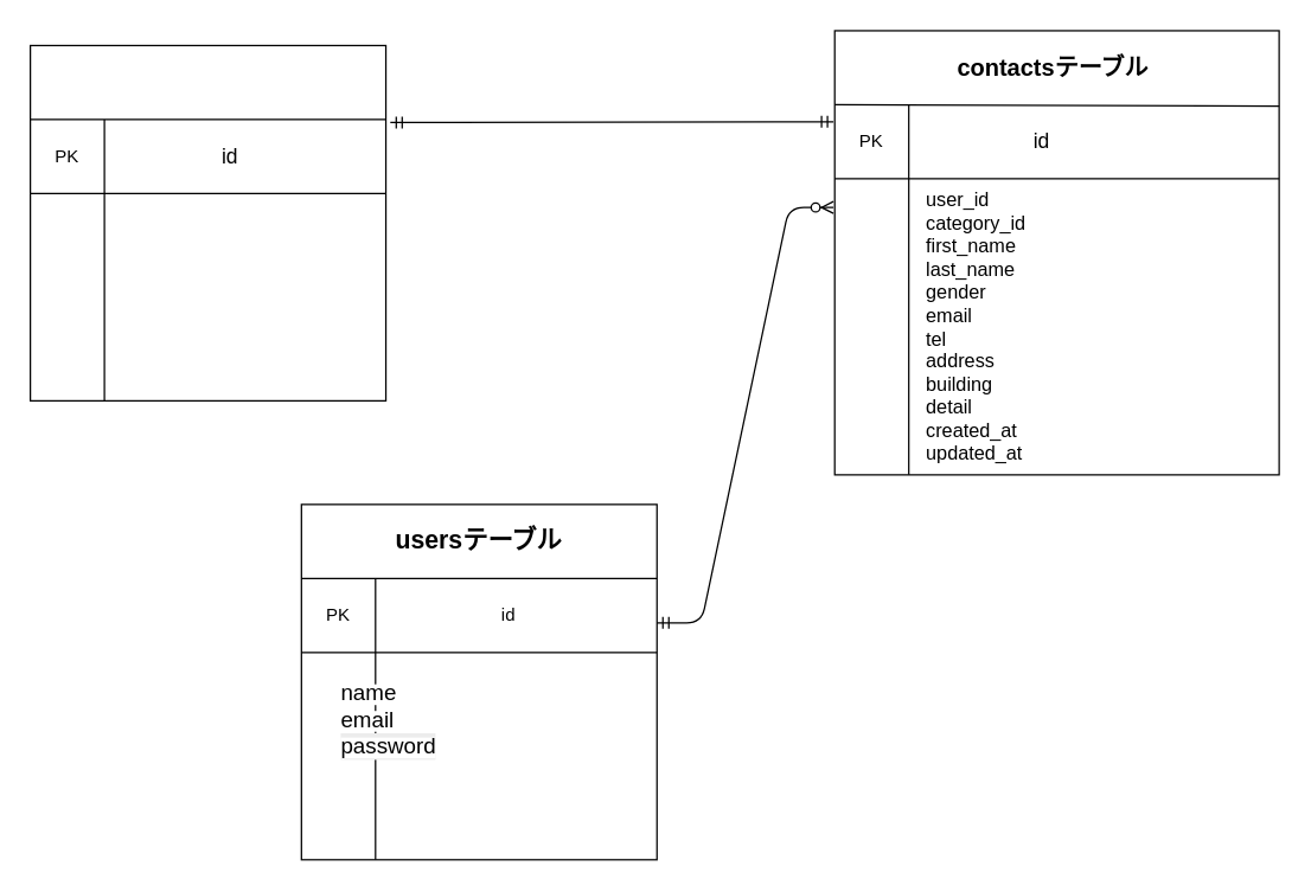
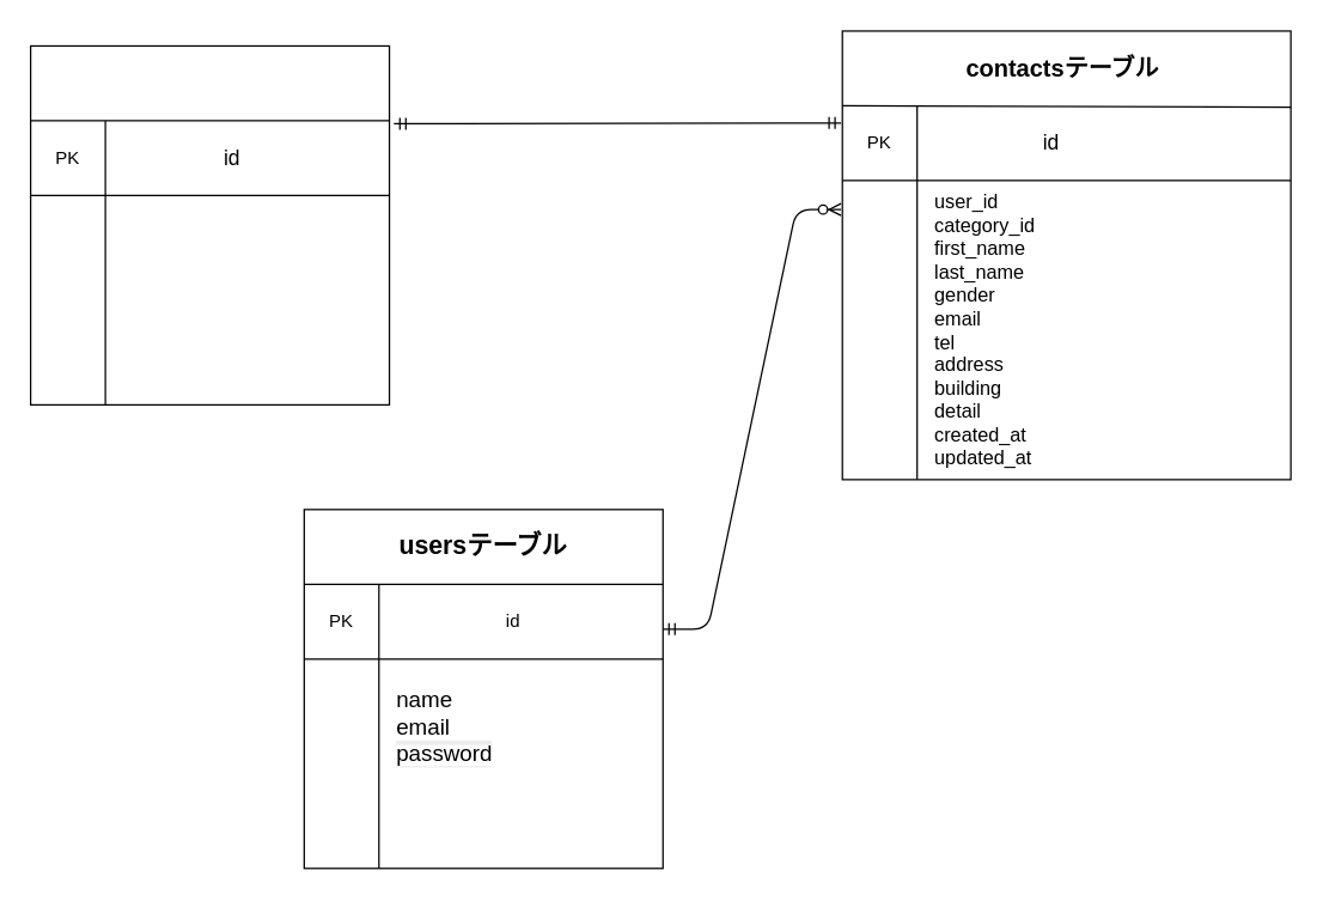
- <mxCell id="16" value="&lt;span style=&quot;color: rgb(0, 0, 0); background-color: light-dark(#ffffff, var(--ge-dark-color, #121212));&quot;&gt;&lt;font style=&quot;font-size: 15px;&quot;&gt;name&lt;/font&gt;&lt;/span&gt;&lt;div style=&quot;color: rgb(0, 0, 0);&quot;&gt;&lt;span style=&quot;background-color: light-dark(#ffffff, var(--ge-dark-color, #121212));&quot;&gt;&lt;font style=&quot;font-size: 15px;&quot;&gt;email&lt;/font&gt;&lt;/span&gt;&lt;/div&gt;&lt;div style=&quot;color: rgb(0, 0, 0); background-color: rgb(236, 236, 236);&quot;&gt;&lt;span style=&quot;background-color: light-dark(#ffffff, var(--ge-dark-color, #121212));&quot;&gt;&lt;font style=&quot;font-size: 15px;&quot;&gt;password&lt;/font&gt;&lt;/span&gt;&lt;/div&gt;" style="text;html=1;align=left;verticalAlign=middle;whiteSpace=wrap;rounded=0;" vertex="1" parent="9"><mxGeometry x="25" y="110" width="120" height="70" as="geometry" /></mxCell>
+ <mxCell id="16" value="&lt;span style=&quot;color: rgb(0, 0, 0); background-color: light-dark(#ffffff, var(--ge-dark-color, #121212));&quot;&gt;&lt;font style=&quot;font-size: 15px;&quot;&gt;name&lt;/font&gt;&lt;/span&gt;&lt;div style=&quot;color: rgb(0, 0, 0);&quot;&gt;&lt;span style=&quot;background-color: light-dark(#ffffff, var(--ge-dark-color, #121212));&quot;&gt;&lt;font style=&quot;font-size: 15px;&quot;&gt;email&lt;/font&gt;&lt;/span&gt;&lt;/div&gt;&lt;div style=&quot;color: rgb(0, 0, 0); background-color: rgb(236, 236, 236);&quot;&gt;&lt;span style=&quot;background-color: light-dark(#ffffff, var(--ge-dark-color, #121212));&quot;&gt;&lt;font style=&quot;font-size: 15px;&quot;&gt;password&lt;/font&gt;&lt;/span&gt;&lt;/div&gt;" style="text;html=1;align=left;verticalAlign=middle;whiteSpace=wrap;rounded=0;" vertex="1" parent="9"><mxGeometry x="60" y="110" width="120" height="70" as="geometry" /></mxCell>
